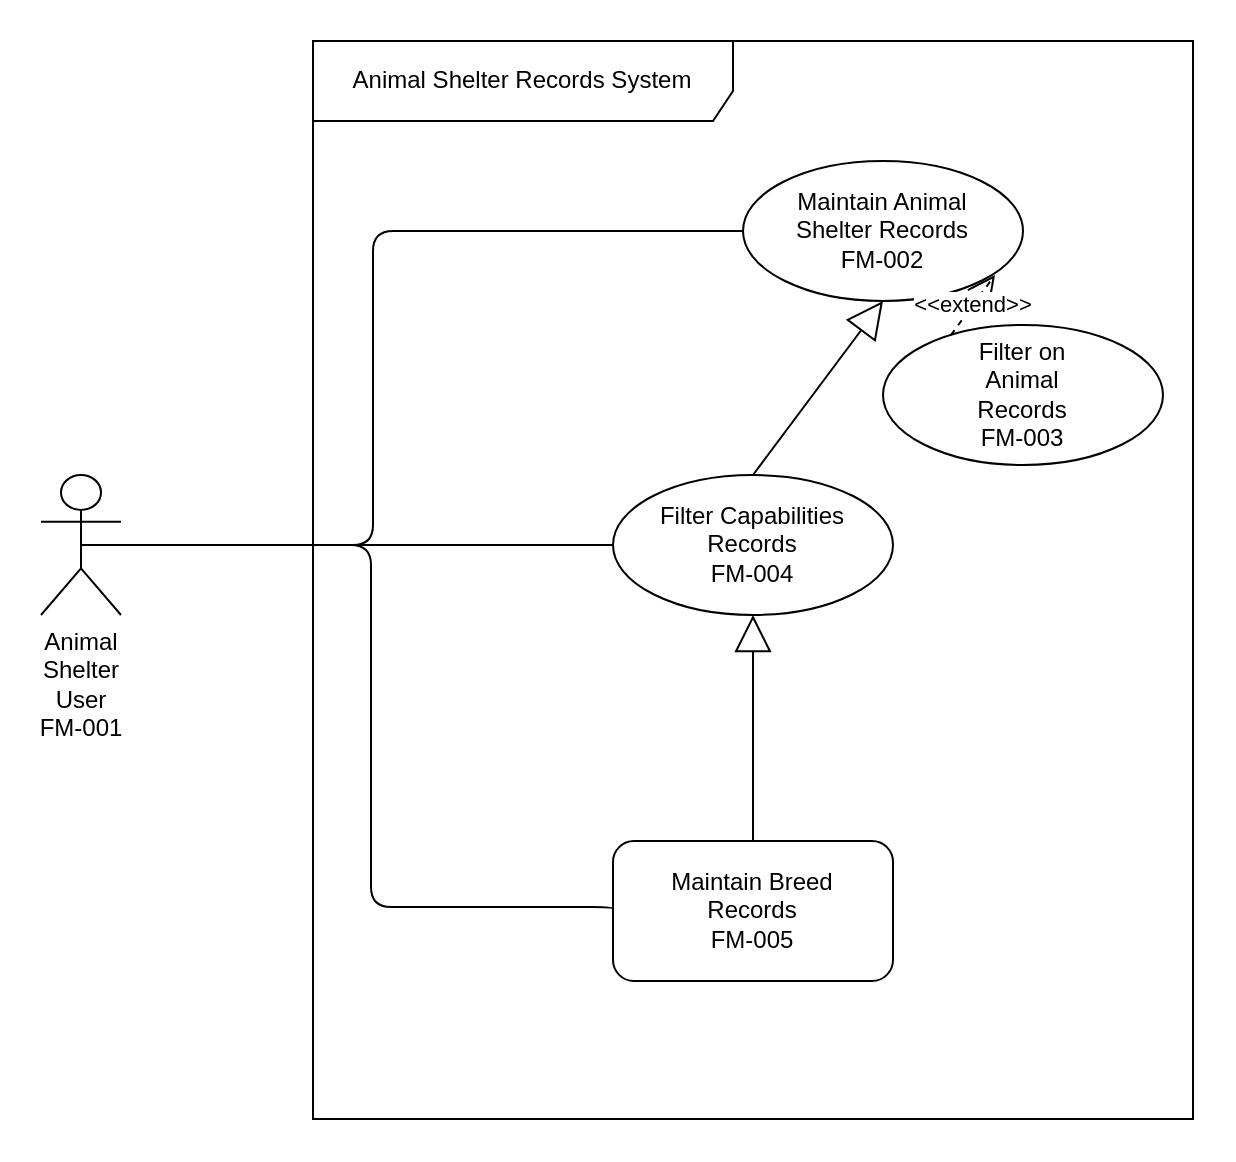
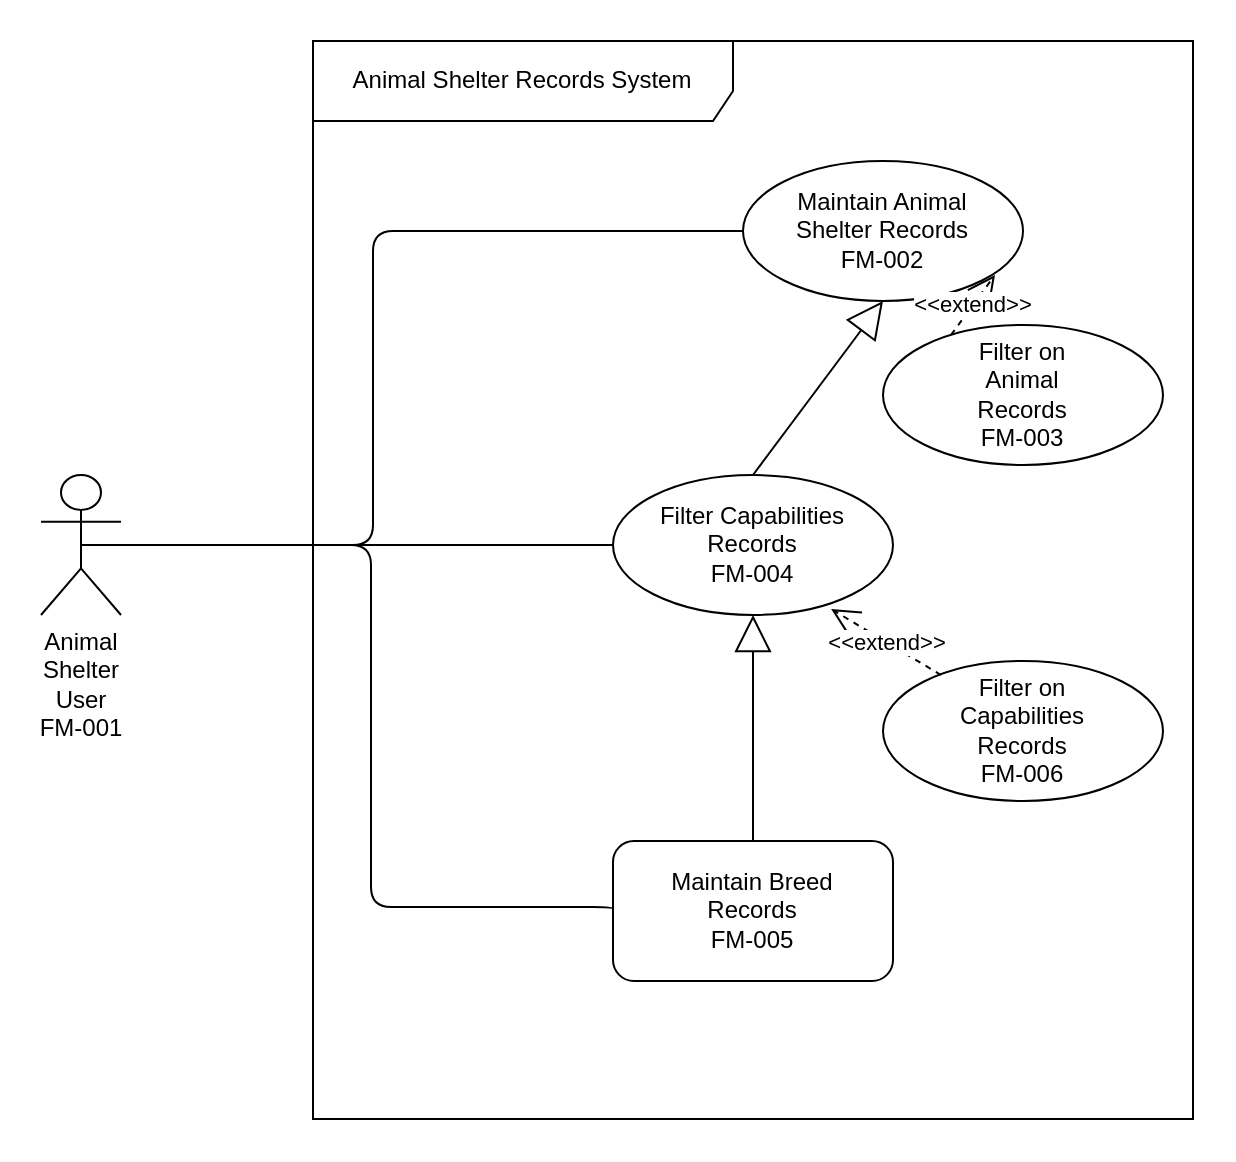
+ <mxCell id="8" value="&amp;lt;&amp;lt;extend&amp;gt;&amp;gt;" style="endArrow=open;endSize=12;dashed=1;html=1;entryX=0.779;entryY=0.957;entryDx=0;entryDy=0;entryPerimeter=0;exitX=0.207;exitY=0.1;exitDx=0;exitDy=0;exitPerimeter=0;" parent="1" source="6" target="4" edge="1"><mxGeometry width="160" relative="1" as="geometry"><mxPoint x="306" y="329" as="sourcePoint" /><mxPoint x="466" y="329" as="targetPoint" /></mxGeometry></mxCell>
+ <mxCell id="6" value="Filter on&lt;br&gt;Capabilities &lt;br&gt;Records&lt;br&gt;FM-006" style="ellipse;whiteSpace=wrap;html=1;" parent="1" vertex="1"><mxGeometry x="441" y="330" width="140" height="70" as="geometry" /></mxCell>
